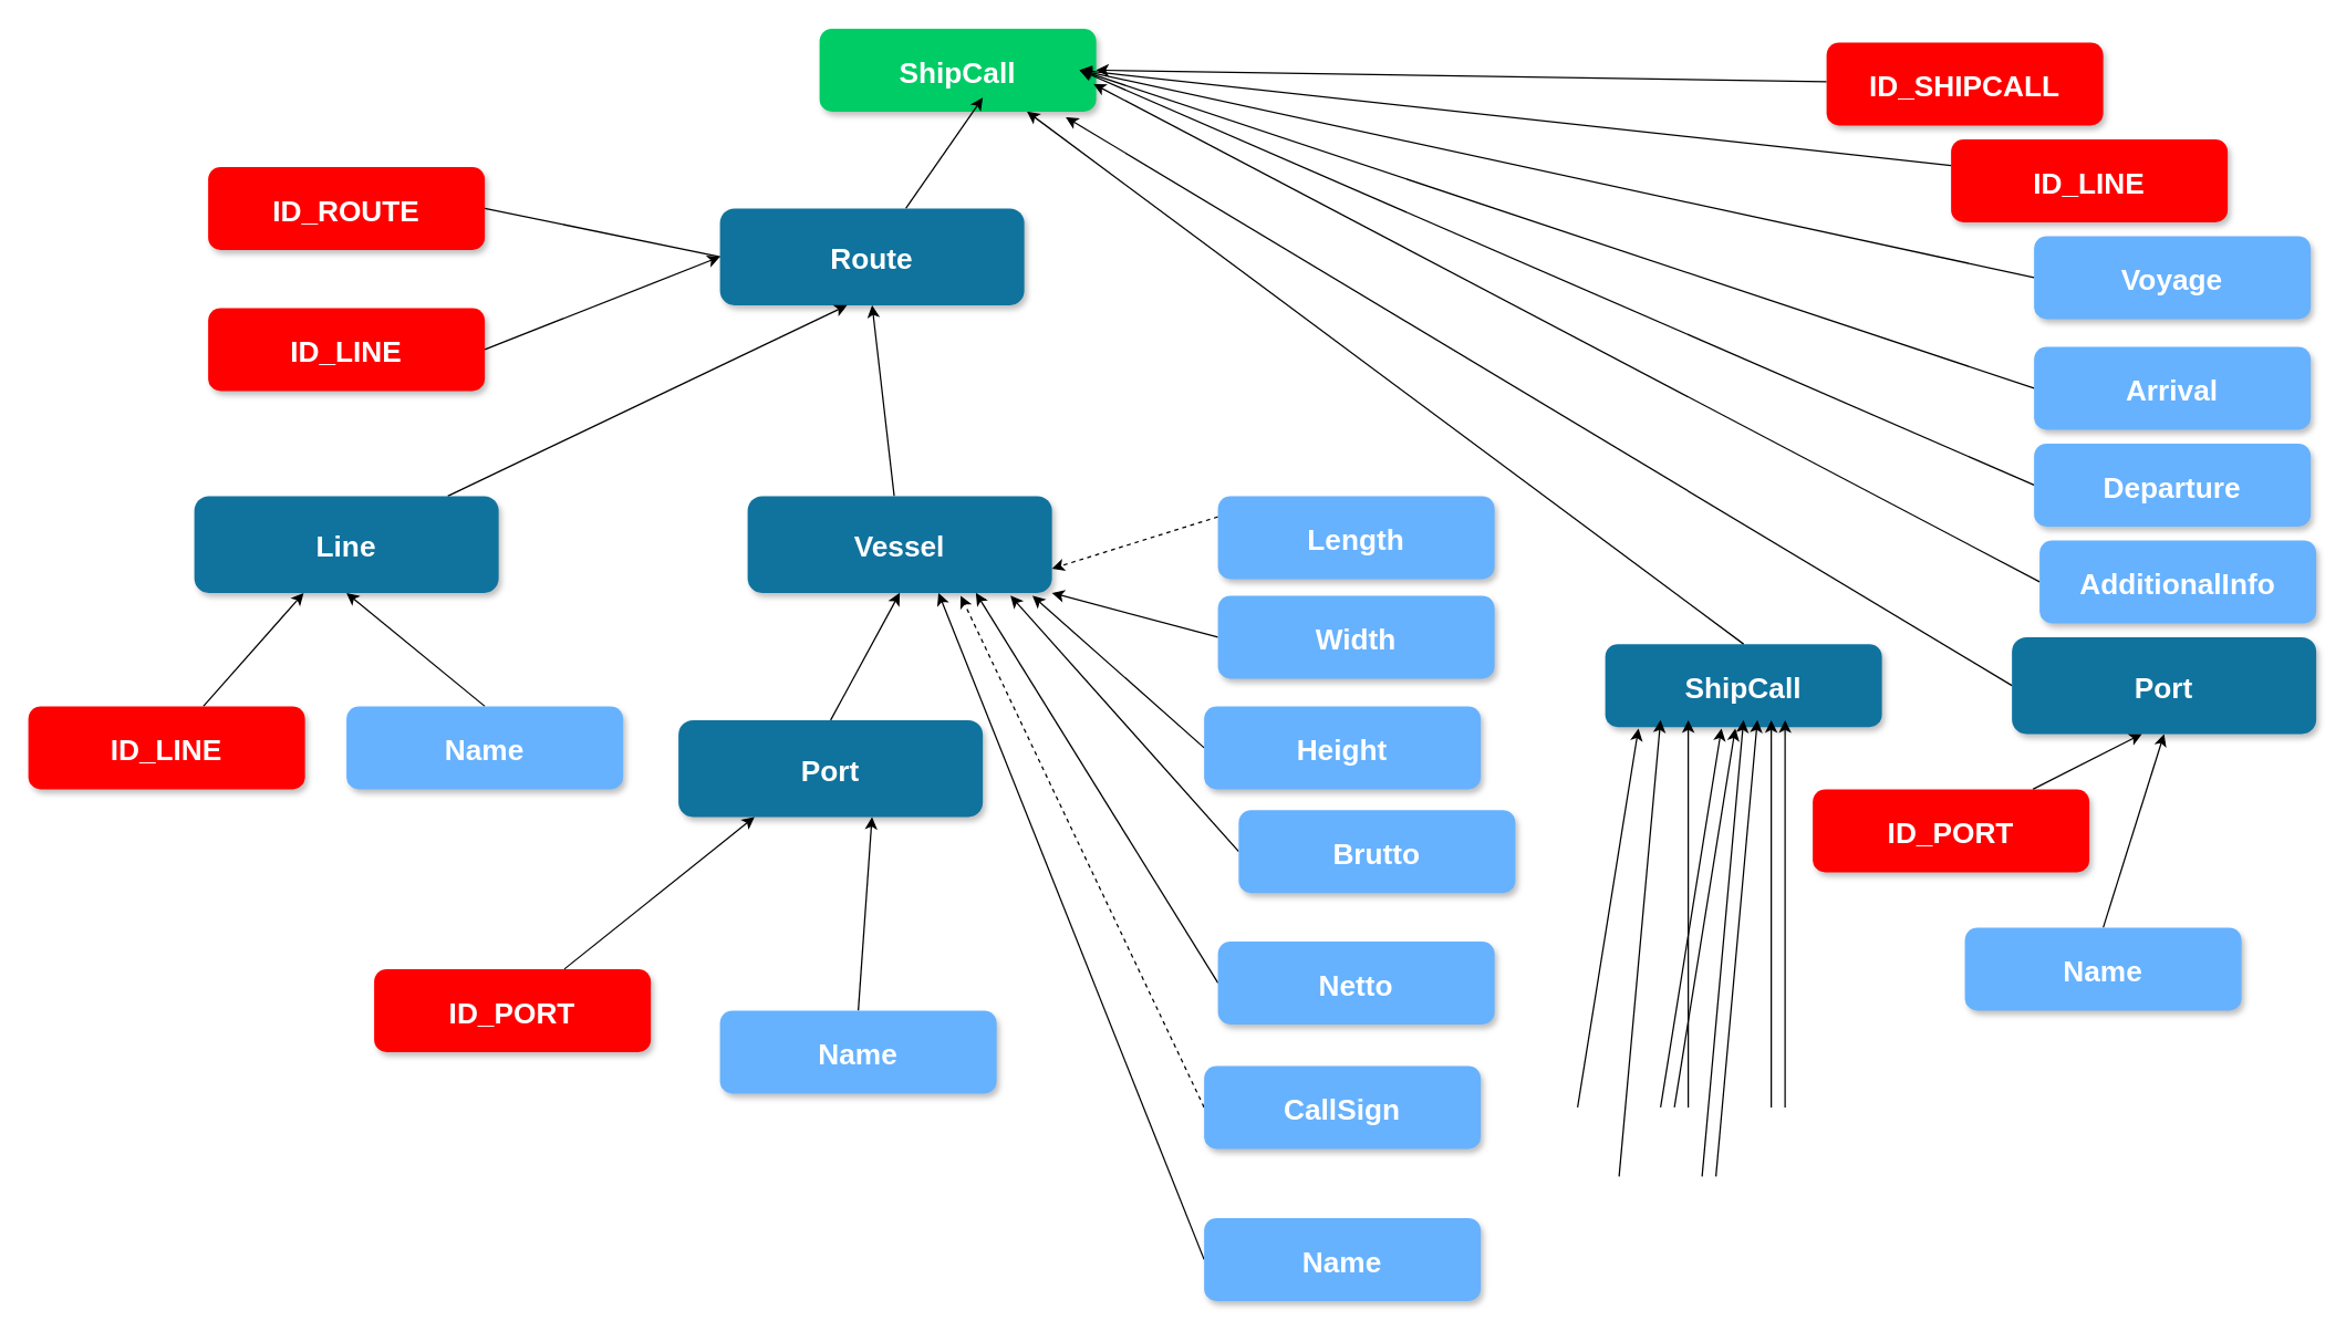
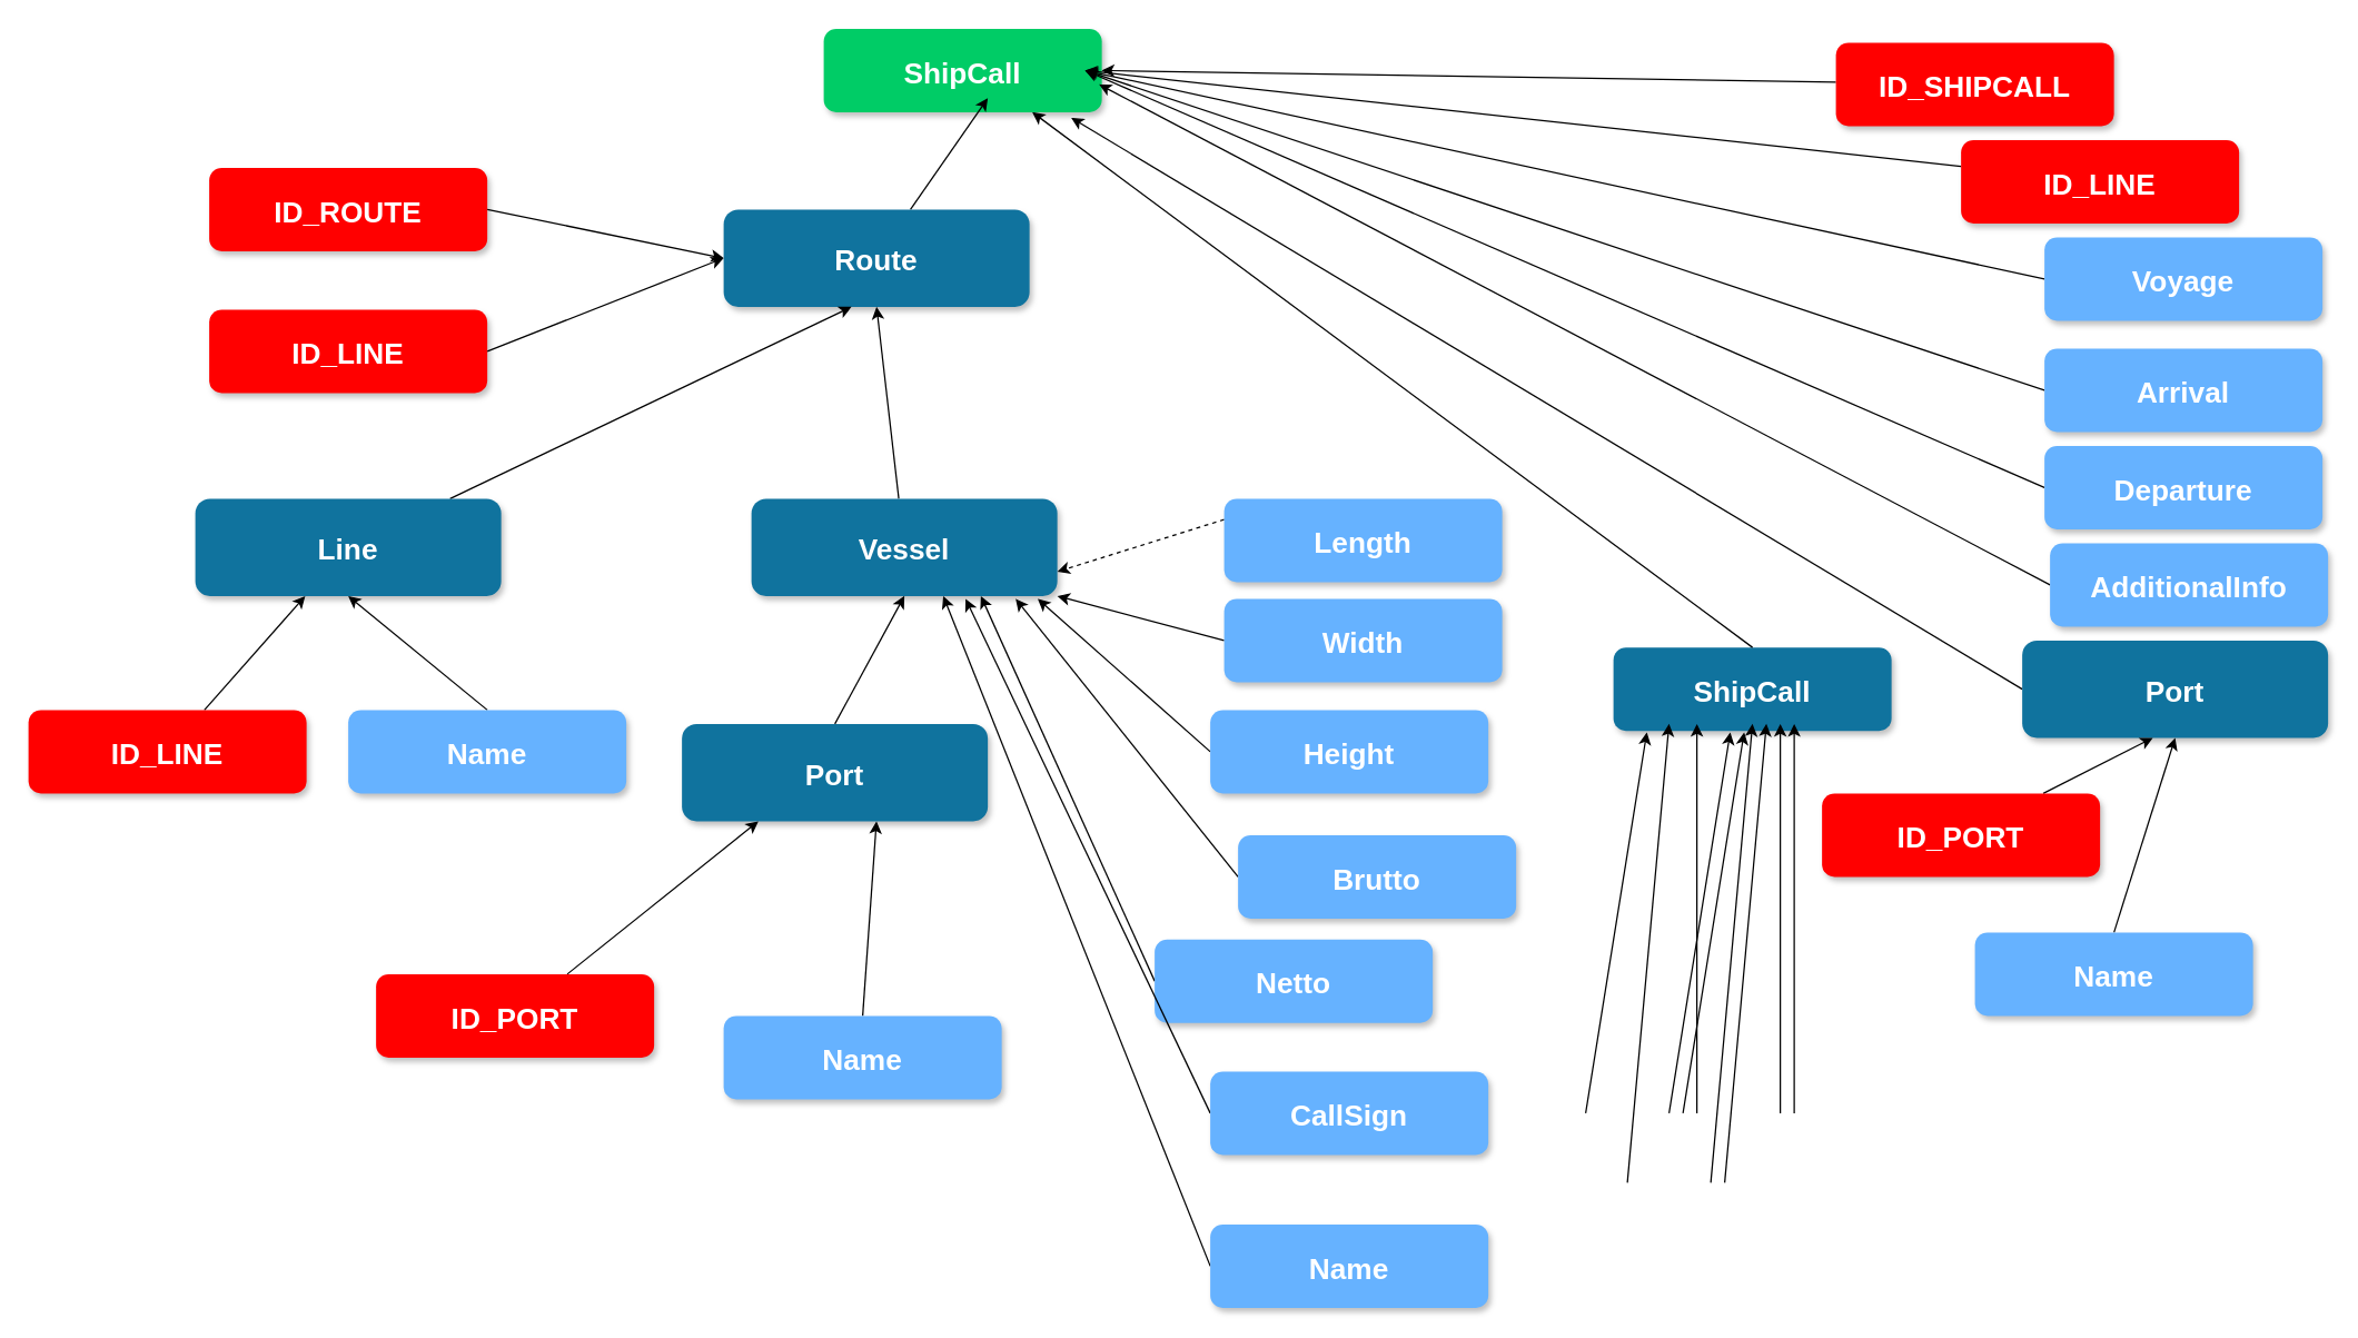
- <mxCell id="18" style="edgeStyle=none;rounded=0;orthogonalLoop=1;jettySize=auto;html=1;exitX=1;exitY=0.5;exitDx=0;exitDy=0;entryX=0;entryY=0.5;entryDx=0;entryDy=0;endArrow=none;" parent="1" source="19" target="4" edge="1"><mxGeometry relative="1" as="geometry" /></mxCell>
+ <mxCell id="18" style="edgeStyle=none;rounded=0;orthogonalLoop=1;jettySize=auto;html=1;exitX=1;exitY=0.5;exitDx=0;exitDy=0;entryX=0;entryY=0.5;entryDx=0;entryDy=0;" parent="1" source="19" target="4" edge="1"><mxGeometry relative="1" as="geometry" /></mxCell>
- <mxCell id="49" value="Brutto" style="rounded=1;fillColor=#66B2FF;strokeColor=none;shadow=1;gradientColor=none;fontStyle=1;fontColor=#FFFFFF;fontSize=21&#10;;" parent="1" vertex="1"><mxGeometry x="895" y="585" width="200" height="60" as="geometry" /></mxCell>
+ <mxCell id="49" value="Brutto" style="rounded=1;fillColor=#66B2FF;strokeColor=none;shadow=1;gradientColor=none;fontStyle=1;fontColor=#FFFFFF;fontSize=21&#10;;" parent="1" vertex="1"><mxGeometry x="890" y="600" width="200" height="60" as="geometry" /></mxCell>
- <mxCell id="52" style="edgeStyle=none;rounded=0;orthogonalLoop=1;jettySize=auto;html=1;exitX=0;exitY=0.5;exitDx=0;exitDy=0;entryX=0.7;entryY=1.029;entryDx=0;entryDy=0;entryPerimeter=0;dashed=1;" parent="1" source="53" target="25" edge="1"><mxGeometry relative="1" as="geometry" /></mxCell>
+ <mxCell id="52" style="edgeStyle=none;rounded=0;orthogonalLoop=1;jettySize=auto;html=1;exitX=0;exitY=0.5;exitDx=0;exitDy=0;entryX=0.7;entryY=1.029;entryDx=0;entryDy=0;entryPerimeter=0;" parent="1" source="53" target="25" edge="1"><mxGeometry relative="1" as="geometry" /></mxCell>
- <mxCell id="51" value="Netto" style="rounded=1;fillColor=#66B2FF;strokeColor=none;shadow=1;gradientColor=none;fontStyle=1;fontColor=#FFFFFF;fontSize=21&#10;;" parent="1" vertex="1"><mxGeometry x="880" y="680" width="200" height="60" as="geometry" /></mxCell>
+ <mxCell id="51" value="Netto" style="rounded=1;fillColor=#66B2FF;strokeColor=none;shadow=1;gradientColor=none;fontStyle=1;fontColor=#FFFFFF;fontSize=21&#10;;" parent="1" vertex="1"><mxGeometry x="830" y="675" width="200" height="60" as="geometry" /></mxCell>
